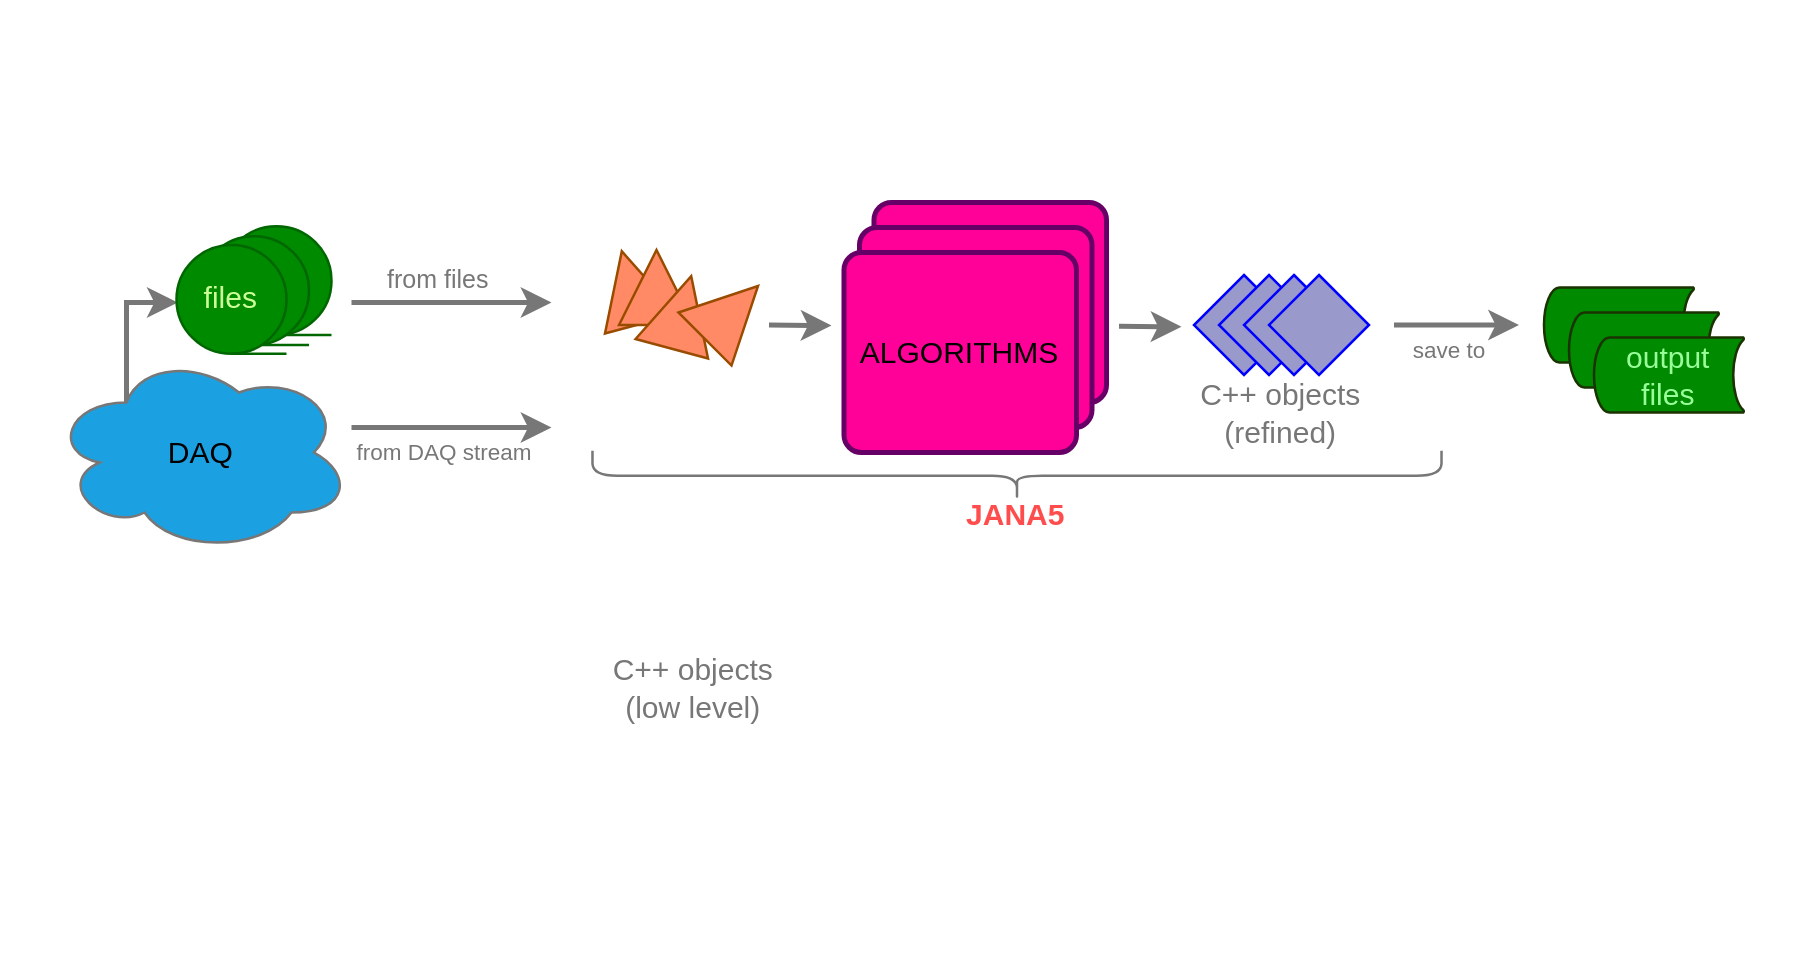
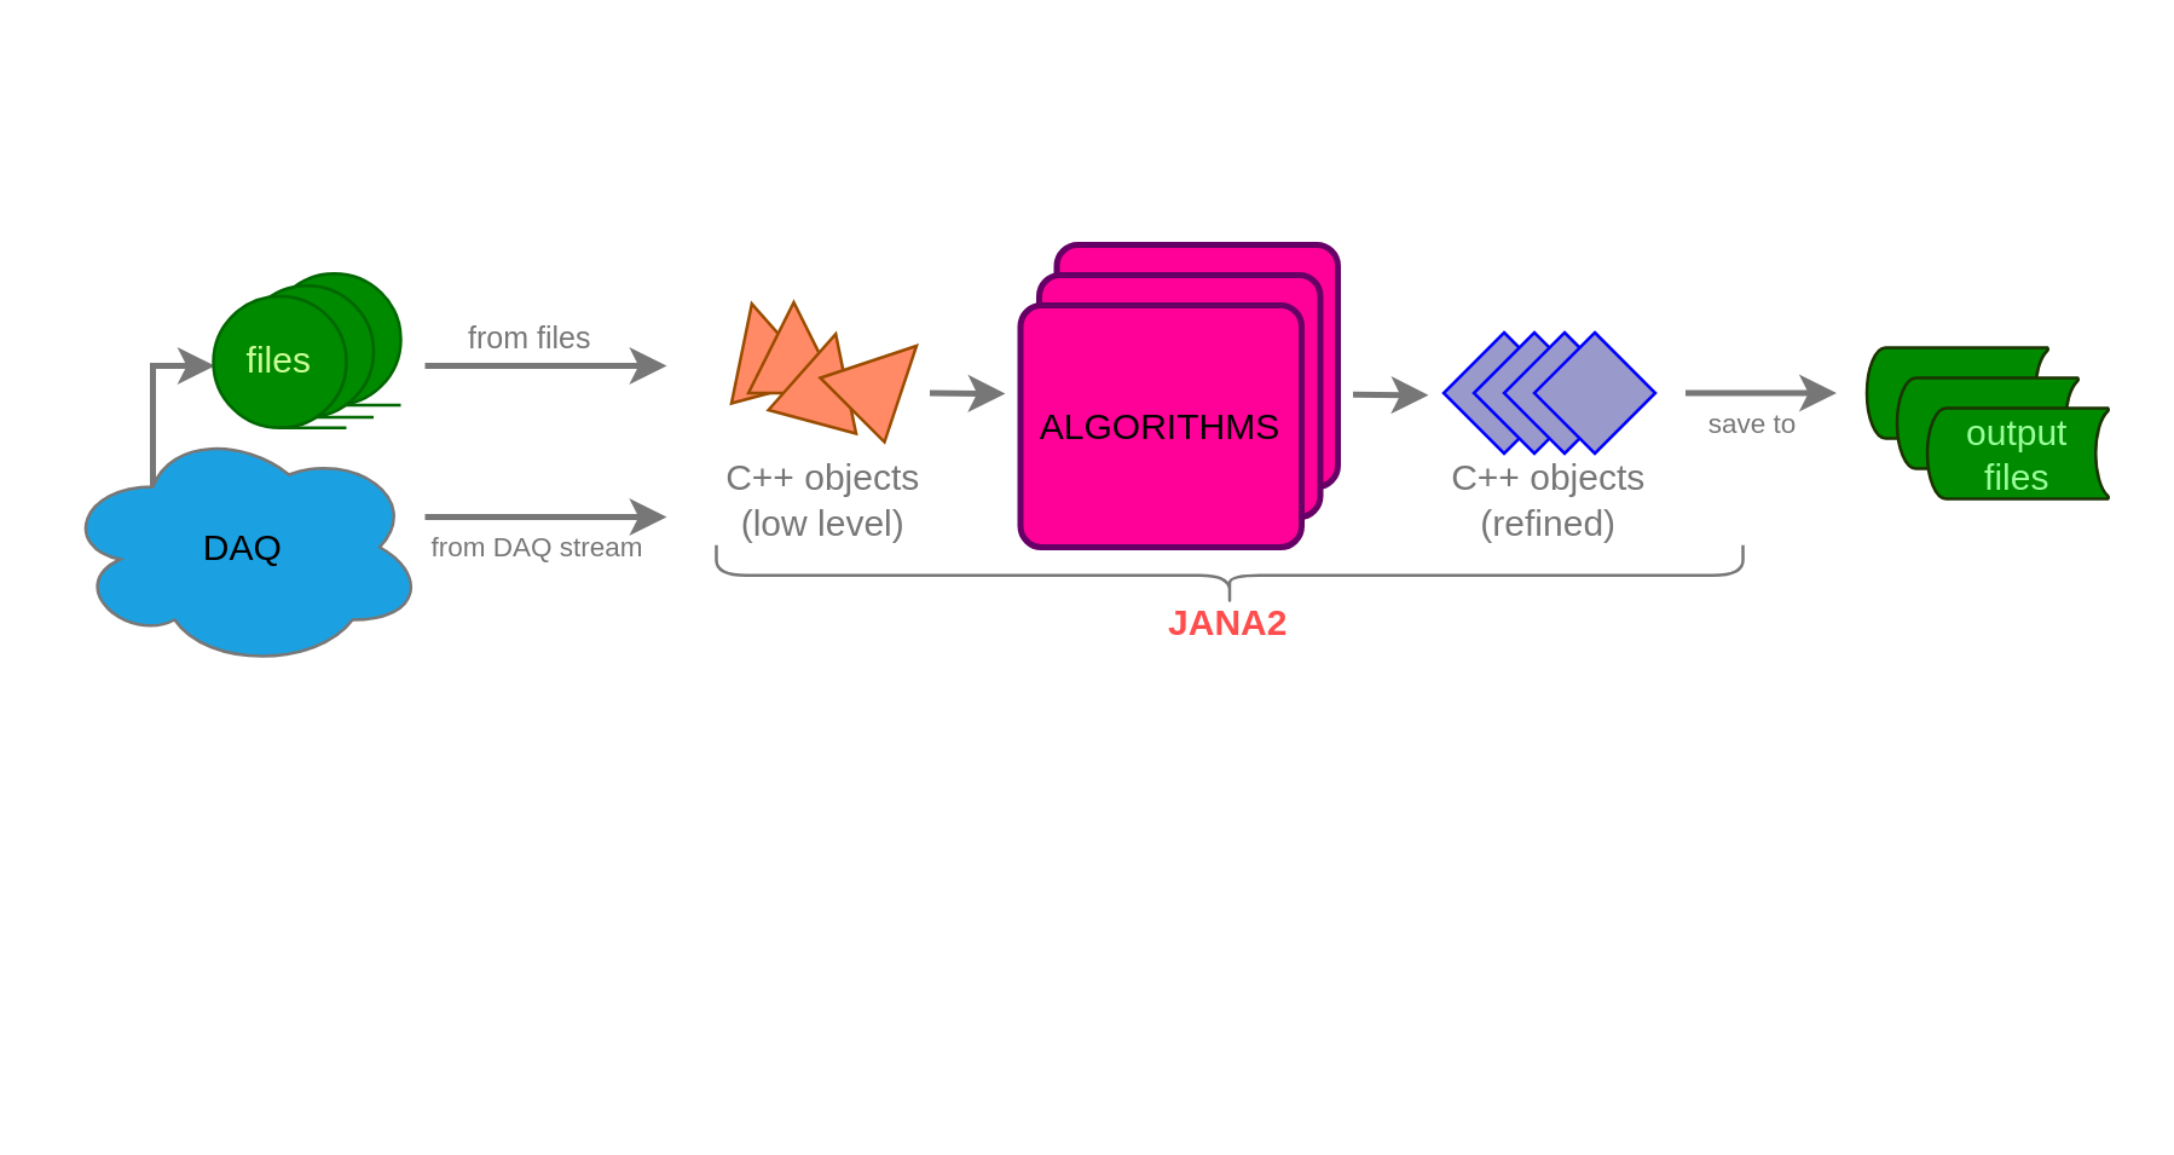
- <mxCell id="28" value="&lt;p style=&quot;line-height: 120%;&quot;&gt;&lt;span&gt;&lt;font&gt;JANA5&lt;/font&gt;&lt;/span&gt;&lt;/p&gt;" style="text;html=1;align=center;verticalAlign=middle;whiteSpace=wrap;rounded=0;fontColor=#FF4C4C;fontStyle=1" parent="1" vertex="1"><mxGeometry x="376.2" y="190.5" width="60" height="30" as="geometry" /></mxCell>
+ <mxCell id="28" value="&lt;p style=&quot;line-height: 120%;&quot;&gt;&lt;span&gt;&lt;font&gt;JANA2&lt;/font&gt;&lt;/span&gt;&lt;/p&gt;" style="text;html=1;align=center;verticalAlign=middle;whiteSpace=wrap;rounded=0;fontColor=#FF4C4C;fontStyle=1" parent="1" vertex="1"><mxGeometry x="376.2" y="190.5" width="60" height="30" as="geometry" /></mxCell>
- <mxCell id="10" value="C++ objects&lt;br&gt;(low level)" style="text;html=1;align=center;verticalAlign=middle;whiteSpace=wrap;rounded=0;fontColor=#777777;" parent="1" vertex="1"><mxGeometry x="242" y="259.5" width="70" height="30" as="geometry" /></mxCell>
+ <mxCell id="10" value="C++ objects&lt;br&gt;(low level)" style="text;html=1;align=center;verticalAlign=middle;whiteSpace=wrap;rounded=0;fontColor=#777777;" parent="1" vertex="1"><mxGeometry x="237" y="149.5" width="70" height="30" as="geometry" /></mxCell>
